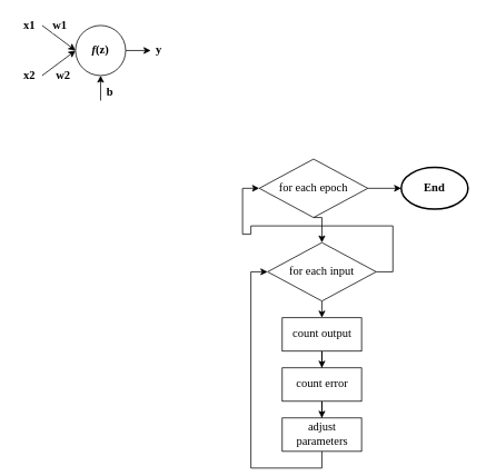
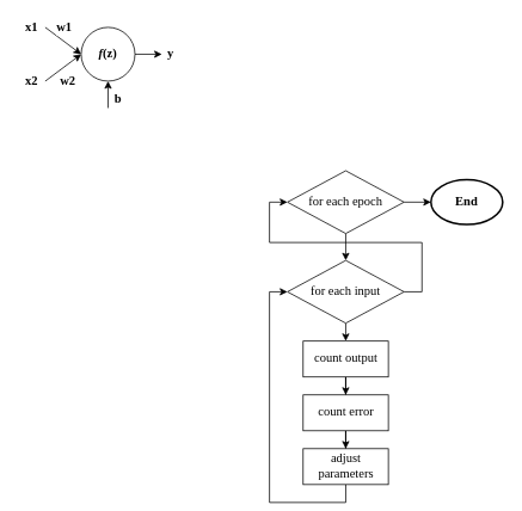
- <mxCell id="15" value="for each epoch" style="rhombus;whiteSpace=wrap;html=1;fontFamily=Times New Roman;fontSize=14;" vertex="1" parent="1"><mxGeometry x="310" y="190" width="130" height="70" as="geometry" /></mxCell>
+ <mxCell id="15" value="for each epoch" style="rhombus;whiteSpace=wrap;html=1;fontFamily=Times New Roman;fontSize=14;" vertex="1" parent="1"><mxGeometry x="320" y="190" width="130" height="70" as="geometry" /></mxCell>
